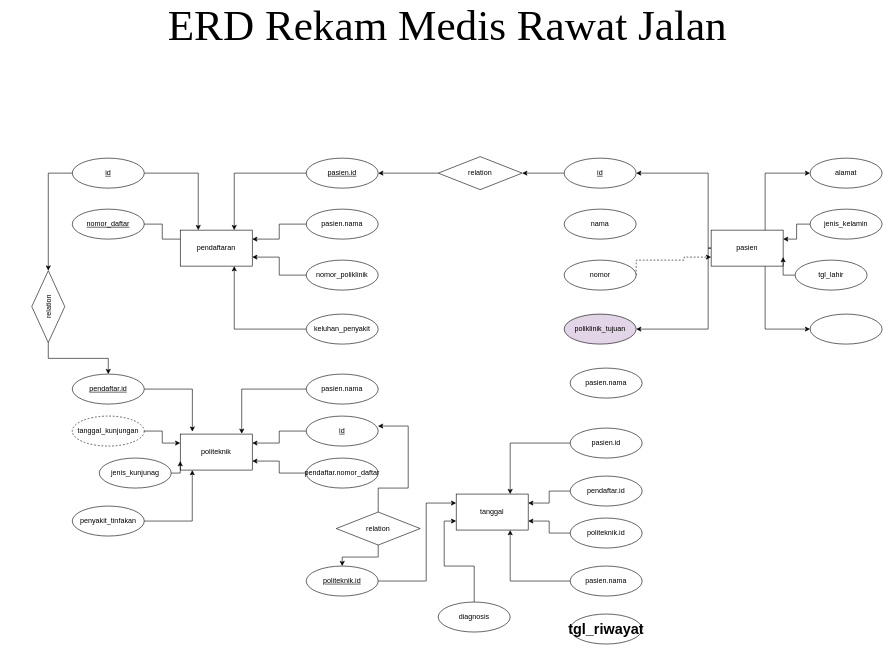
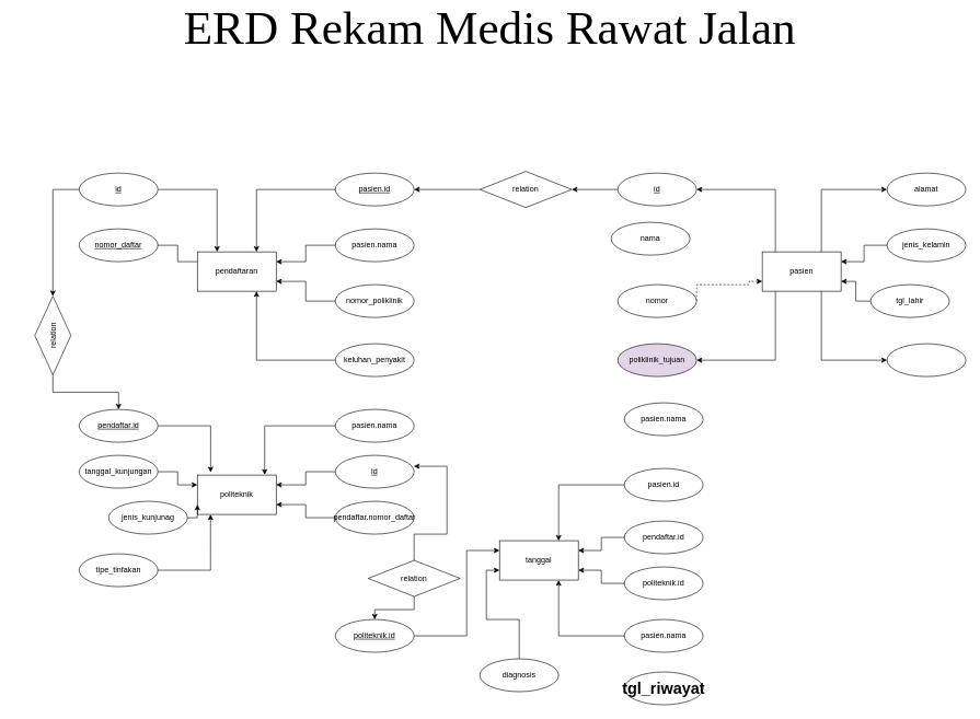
- <mxCell id="10" value="nama" style="ellipse;whiteSpace=wrap;html=1;" vertex="1" parent="1"><mxGeometry x="940" y="345" width="120" height="50" as="geometry" /></mxCell>
+ <mxCell id="10" value="nama" style="ellipse;whiteSpace=wrap;html=1;" vertex="1" parent="1"><mxGeometry x="930" y="335" width="120" height="50" as="geometry" /></mxCell>
- <mxCell id="6" value="pasien" style="rounded=0;whiteSpace=wrap;html=1;" vertex="1" parent="1"><mxGeometry x="1185" y="380" width="120" height="60" as="geometry" /></mxCell>
+ <mxCell id="6" value="pasien" style="rounded=0;whiteSpace=wrap;html=1;" vertex="1" parent="1"><mxGeometry x="1160" y="380" width="120" height="60" as="geometry" /></mxCell>
- <mxCell id="39" value="tanggal_kunjungan" style="ellipse;whiteSpace=wrap;html=1;dashed=1;" vertex="1" parent="1"><mxGeometry x="120" y="690" width="120" height="50" as="geometry" /></mxCell>
+ <mxCell id="39" value="tanggal_kunjungan" style="ellipse;whiteSpace=wrap;html=1;" vertex="1" parent="1"><mxGeometry x="120" y="690" width="120" height="50" as="geometry" /></mxCell>
- <mxCell id="45" value="penyakit_tinfakan" style="ellipse;whiteSpace=wrap;html=1;" vertex="1" parent="1"><mxGeometry x="120" y="840" width="120" height="50" as="geometry" /></mxCell>
+ <mxCell id="45" value="tipe_tinfakan" style="ellipse;whiteSpace=wrap;html=1;" vertex="1" parent="1"><mxGeometry x="120" y="840" width="120" height="50" as="geometry" /></mxCell>
